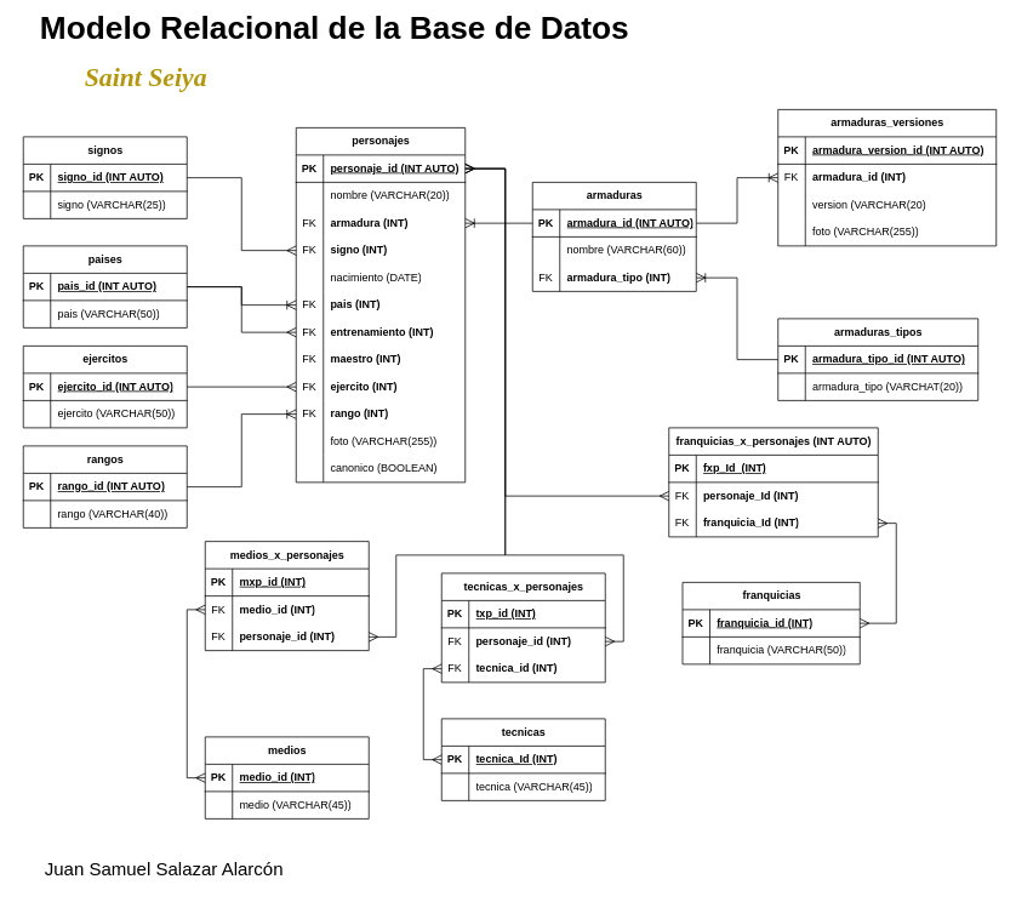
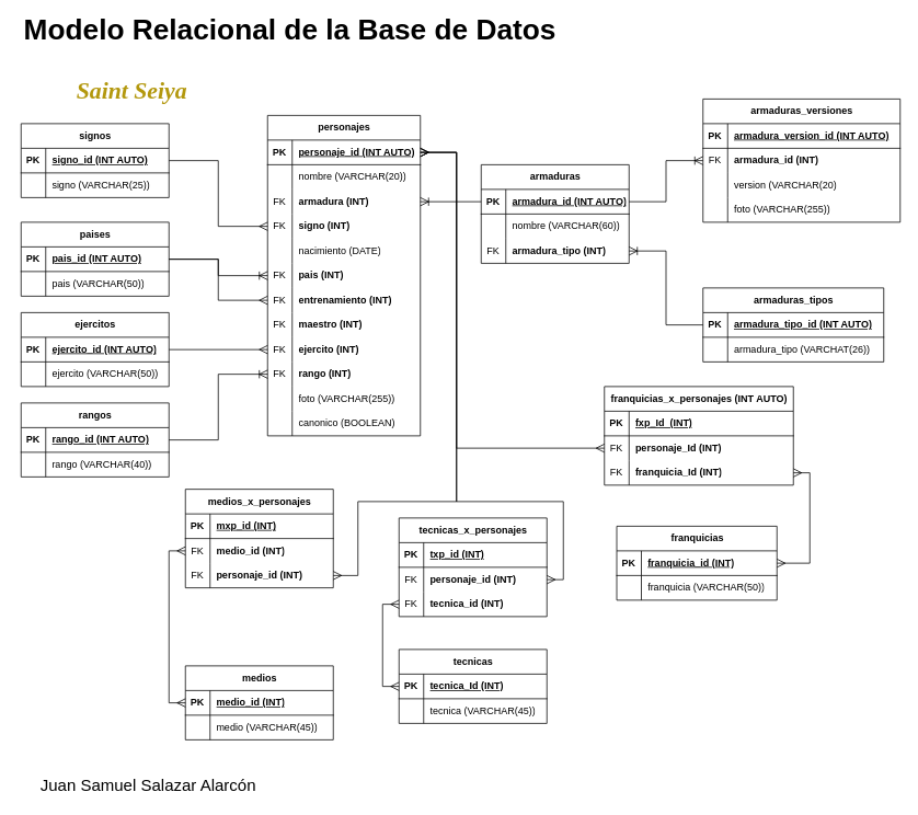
- <mxCell id="160" value="&lt;b&gt;&lt;font style=&quot;font-size: 35px;&quot;&gt;Modelo Relacional de la Base de Datos&lt;/font&gt;&lt;/b&gt;" style="text;strokeColor=none;fillColor=none;html=1;align=center;verticalAlign=middle;whiteSpace=wrap;rounded=0;fontSize=16;" vertex="1" parent="1"><mxGeometry x="35" y="15" width="665" height="30" as="geometry" /></mxCell>
+ <mxCell id="160" value="&lt;b&gt;&lt;font style=&quot;font-size: 35px;&quot;&gt;Modelo Relacional de la Base de Datos&lt;/font&gt;&lt;/b&gt;" style="text;strokeColor=none;fillColor=none;html=1;align=center;verticalAlign=middle;whiteSpace=wrap;rounded=0;fontSize=16;" vertex="1" parent="1"><mxGeometry x="20" y="20" width="665" height="30" as="geometry" /></mxCell>
- <mxCell id="161" value="&lt;i&gt;&lt;b&gt;&lt;font color=&quot;#b3980e&quot; style=&quot;font-size: 29px;&quot; face=&quot;Comic Sans MS&quot;&gt;Saint Seiya&lt;/font&gt;&lt;/b&gt;&lt;/i&gt;" style="text;strokeColor=none;fillColor=none;html=1;align=center;verticalAlign=middle;whiteSpace=wrap;rounded=0;fontSize=16;" vertex="1" parent="1"><mxGeometry x="55" y="70" width="210" height="30" as="geometry" /></mxCell>
+ <mxCell id="161" value="&lt;i&gt;&lt;b&gt;&lt;font color=&quot;#b3980e&quot; style=&quot;font-size: 29px;&quot; face=&quot;Comic Sans MS&quot;&gt;Saint Seiya&lt;/font&gt;&lt;/b&gt;&lt;/i&gt;" style="text;strokeColor=none;fillColor=none;html=1;align=center;verticalAlign=middle;whiteSpace=wrap;rounded=0;fontSize=16;" vertex="1" parent="1"><mxGeometry x="55" y="95" width="210" height="30" as="geometry" /></mxCell>
- <mxCell id="55" value="armadura_tipo (VARCHAT(20))" style="shape=partialRectangle;connectable=0;fillColor=none;top=0;left=0;bottom=0;right=0;align=left;spacingLeft=6;overflow=hidden;whiteSpace=wrap;html=1;" vertex="1" parent="53"><mxGeometry x="30" width="190" height="30" as="geometry"><mxRectangle width="190" height="30" as="alternateBounds" /></mxGeometry></mxCell>
+ <mxCell id="55" value="armadura_tipo (VARCHAT(26))" style="shape=partialRectangle;connectable=0;fillColor=none;top=0;left=0;bottom=0;right=0;align=left;spacingLeft=6;overflow=hidden;whiteSpace=wrap;html=1;" vertex="1" parent="53"><mxGeometry x="30" width="190" height="30" as="geometry"><mxRectangle width="190" height="30" as="alternateBounds" /></mxGeometry></mxCell>
